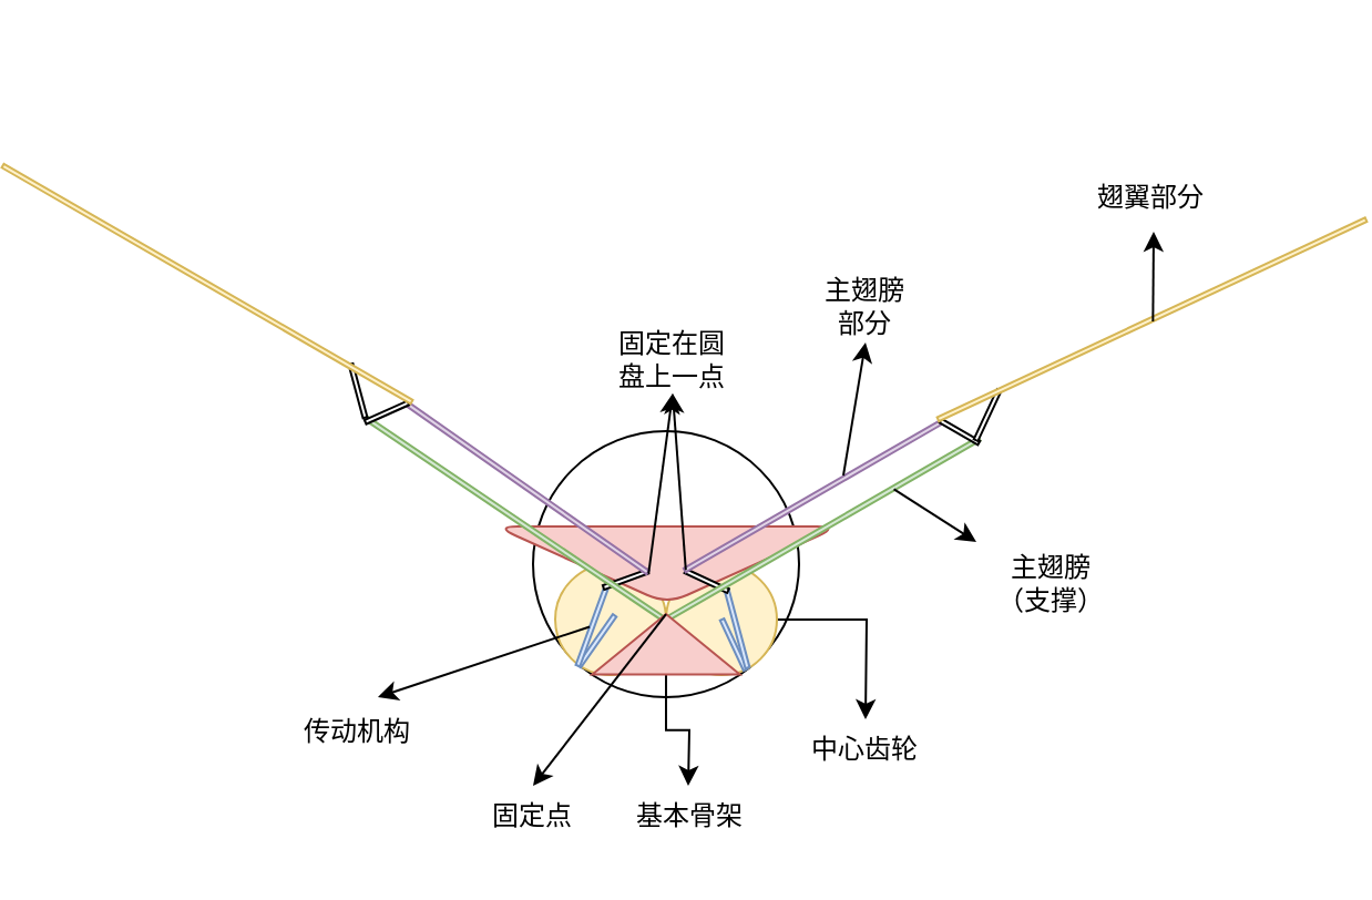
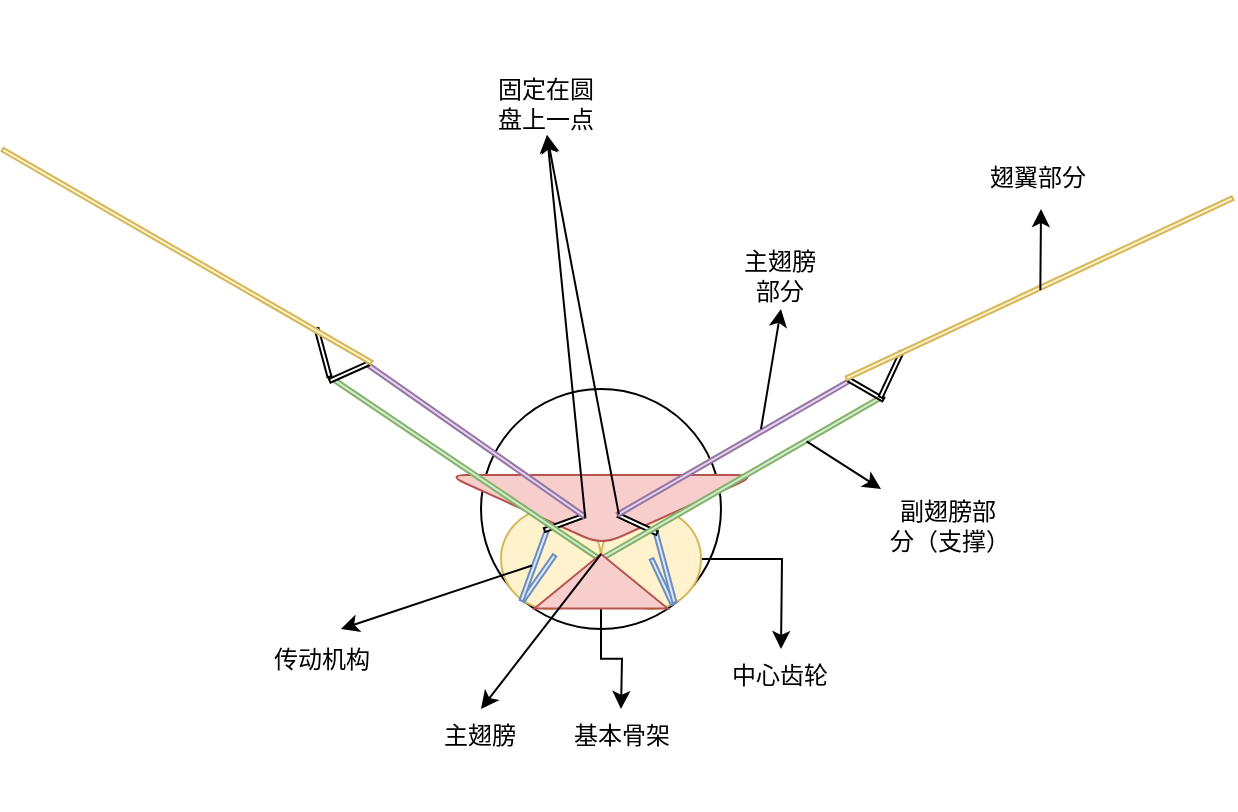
- <mxCell id="28" value="固定在圆盘上一点" style="text;html=1;whiteSpace=wrap;strokeColor=none;fillColor=none;align=center;verticalAlign=middle;rounded=0;" vertex="1" parent="1"><mxGeometry x="201" y="147" width="60" height="30" as="geometry" /></mxCell>
+ <mxCell id="28" value="固定在圆盘上一点" style="text;html=1;whiteSpace=wrap;strokeColor=none;fillColor=none;align=center;verticalAlign=middle;rounded=0;" vertex="1" parent="1"><mxGeometry x="171" y="37" width="60" height="30" as="geometry" /></mxCell>
- <mxCell id="35" value="主翅膀（支撑）" style="text;html=1;whiteSpace=wrap;strokeColor=none;fillColor=none;align=center;verticalAlign=middle;rounded=0;" vertex="1" parent="1"><mxGeometry x="372" y="248" width="60" height="30" as="geometry" /></mxCell>
+ <mxCell id="35" value="副翅膀部分（支撑）" style="text;html=1;whiteSpace=wrap;strokeColor=none;fillColor=none;align=center;verticalAlign=middle;rounded=0;" vertex="1" parent="1"><mxGeometry x="372" y="248" width="60" height="30" as="geometry" /></mxCell>
- <mxCell id="31" value="固定点" style="text;html=1;whiteSpace=wrap;strokeColor=none;fillColor=none;align=center;verticalAlign=middle;rounded=0;" vertex="1" parent="1"><mxGeometry x="138" y="353" width="60" height="30" as="geometry" /></mxCell>
+ <mxCell id="31" value="主翅膀" style="text;html=1;whiteSpace=wrap;strokeColor=none;fillColor=none;align=center;verticalAlign=middle;rounded=0;" vertex="1" parent="1"><mxGeometry x="138" y="353" width="60" height="30" as="geometry" /></mxCell>
